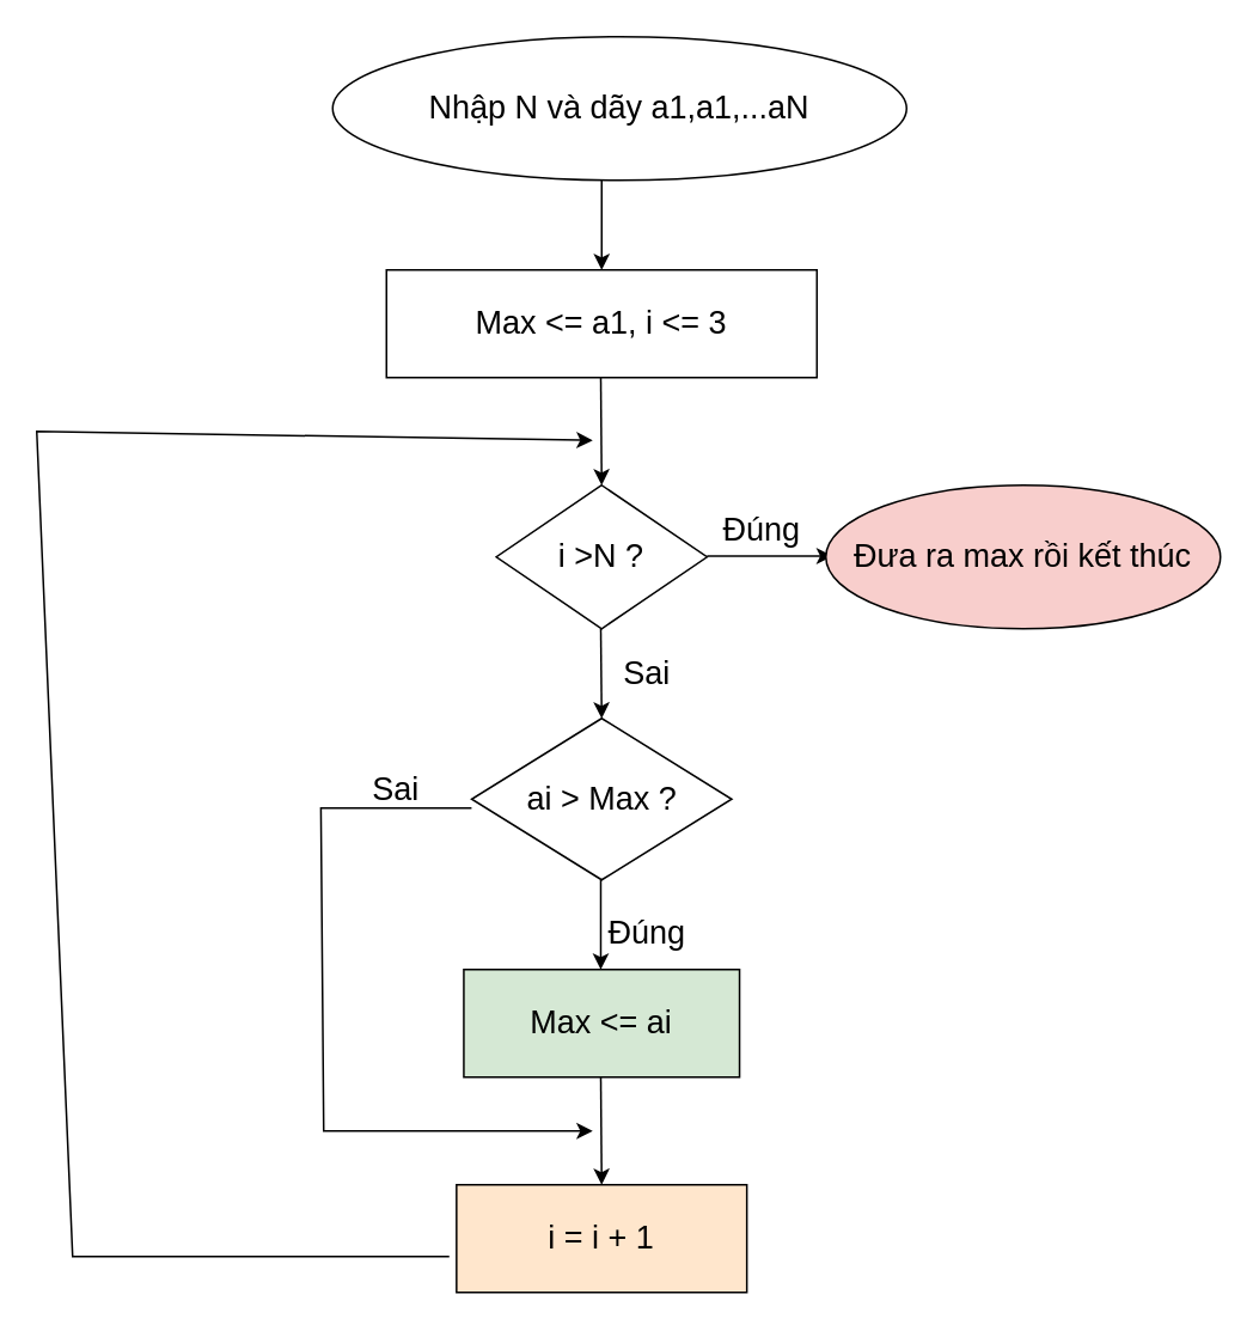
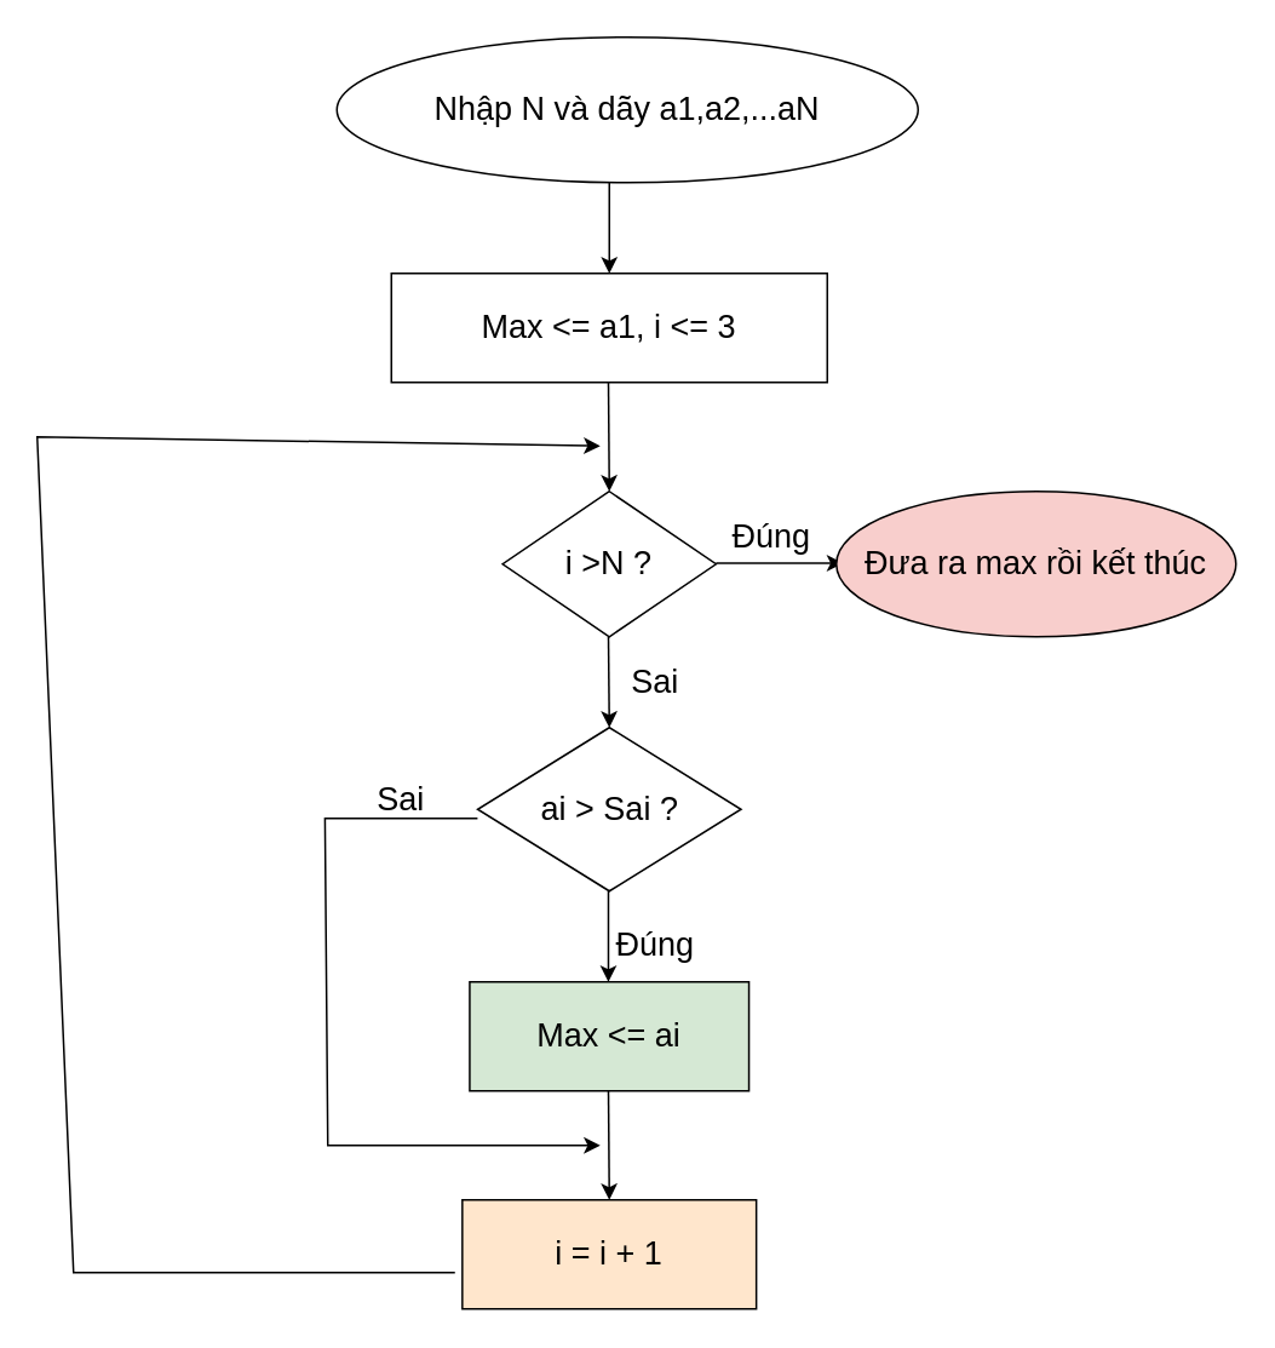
- <mxCell id="2" value="&lt;font style=&quot;font-size: 18px;&quot;&gt;Nhập N và dãy a1,a1,...aN&lt;/font&gt;" style="ellipse;whiteSpace=wrap;html=1;" vertex="1" parent="1"><mxGeometry x="185" y="20" width="320" height="80" as="geometry" /></mxCell>
+ <mxCell id="2" value="&lt;font style=&quot;font-size: 18px;&quot;&gt;Nhập N và dãy a1,a2,...aN&lt;/font&gt;" style="ellipse;whiteSpace=wrap;html=1;" vertex="1" parent="1"><mxGeometry x="185" y="20" width="320" height="80" as="geometry" /></mxCell>
- <mxCell id="10" value="ai &amp;gt; Max ?" style="rhombus;whiteSpace=wrap;html=1;fontSize=18;" vertex="1" parent="1"><mxGeometry x="262.5" y="400" width="145" height="90" as="geometry" /></mxCell>
+ <mxCell id="10" value="ai &amp;gt; Sai ?" style="rhombus;whiteSpace=wrap;html=1;fontSize=18;" vertex="1" parent="1"><mxGeometry x="262.5" y="400" width="145" height="90" as="geometry" /></mxCell>
